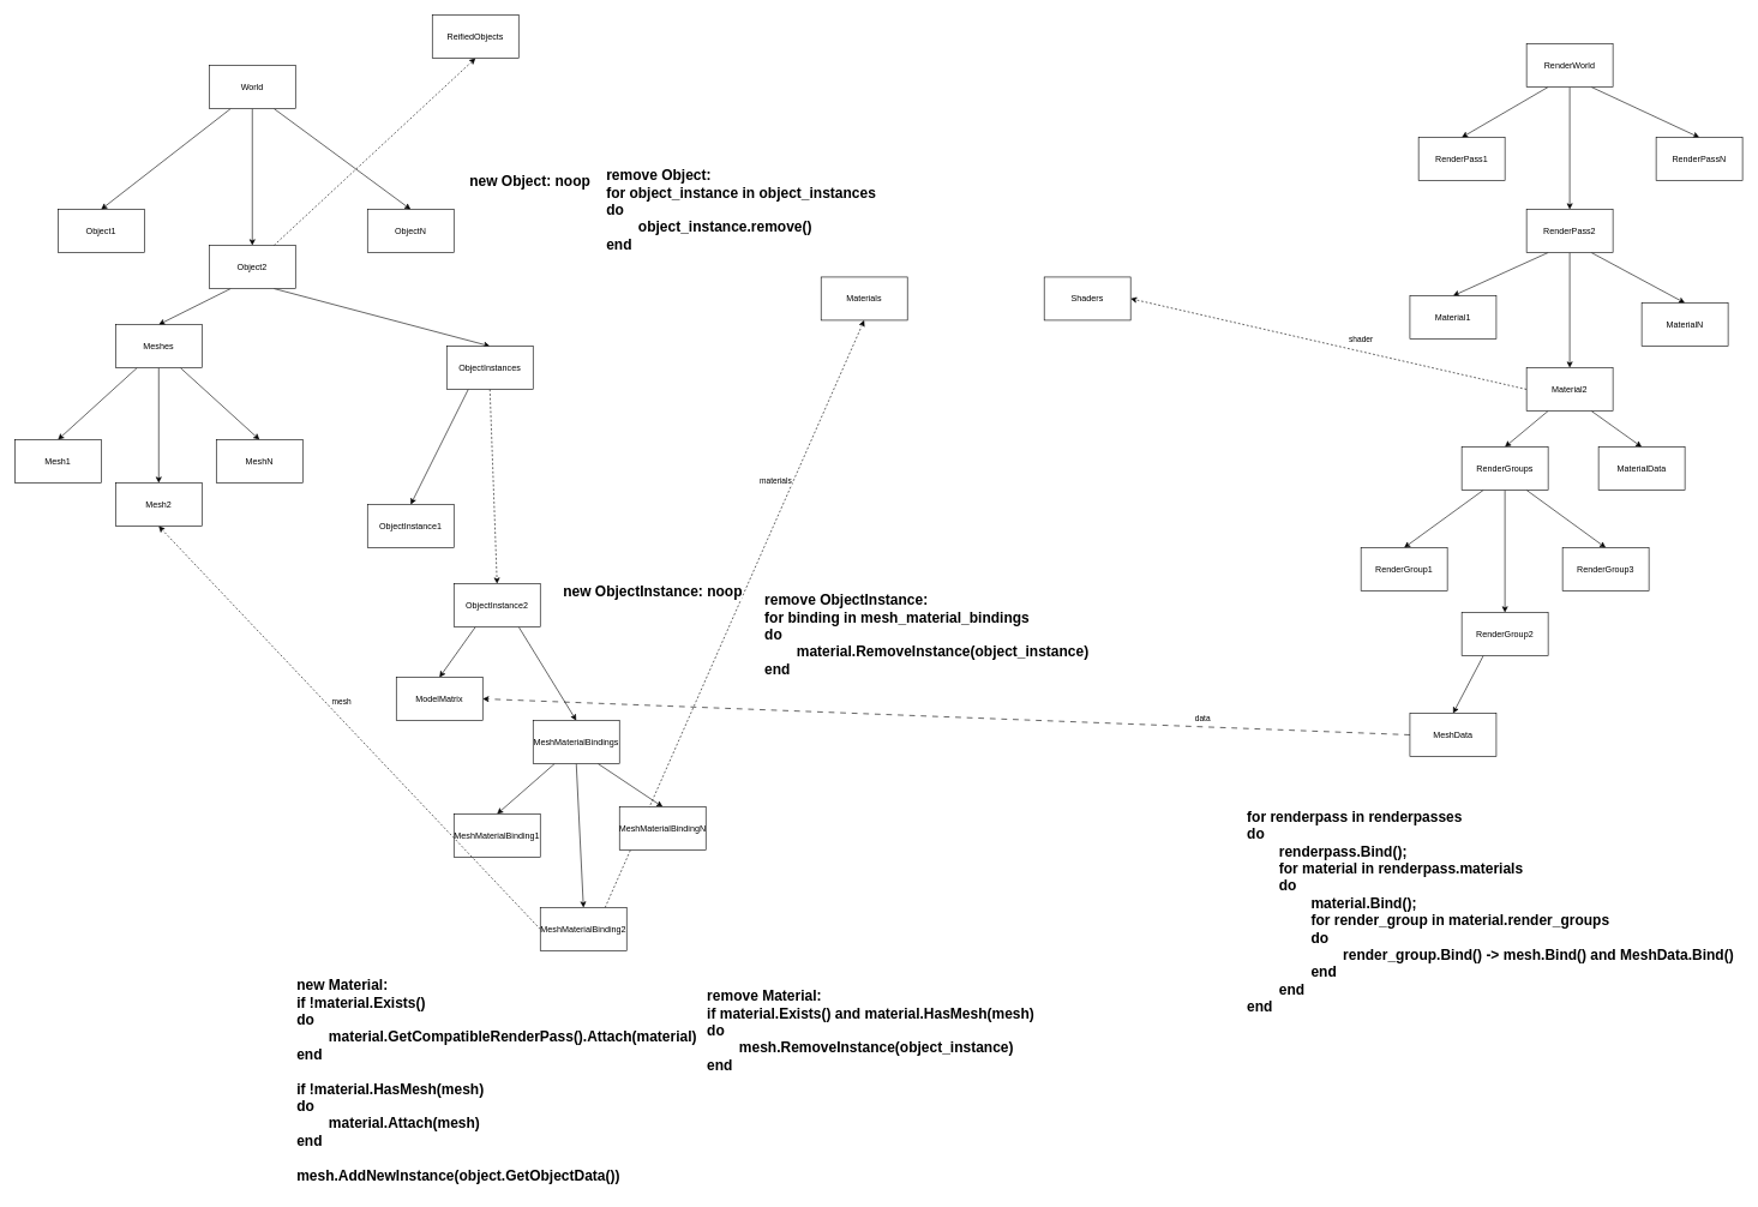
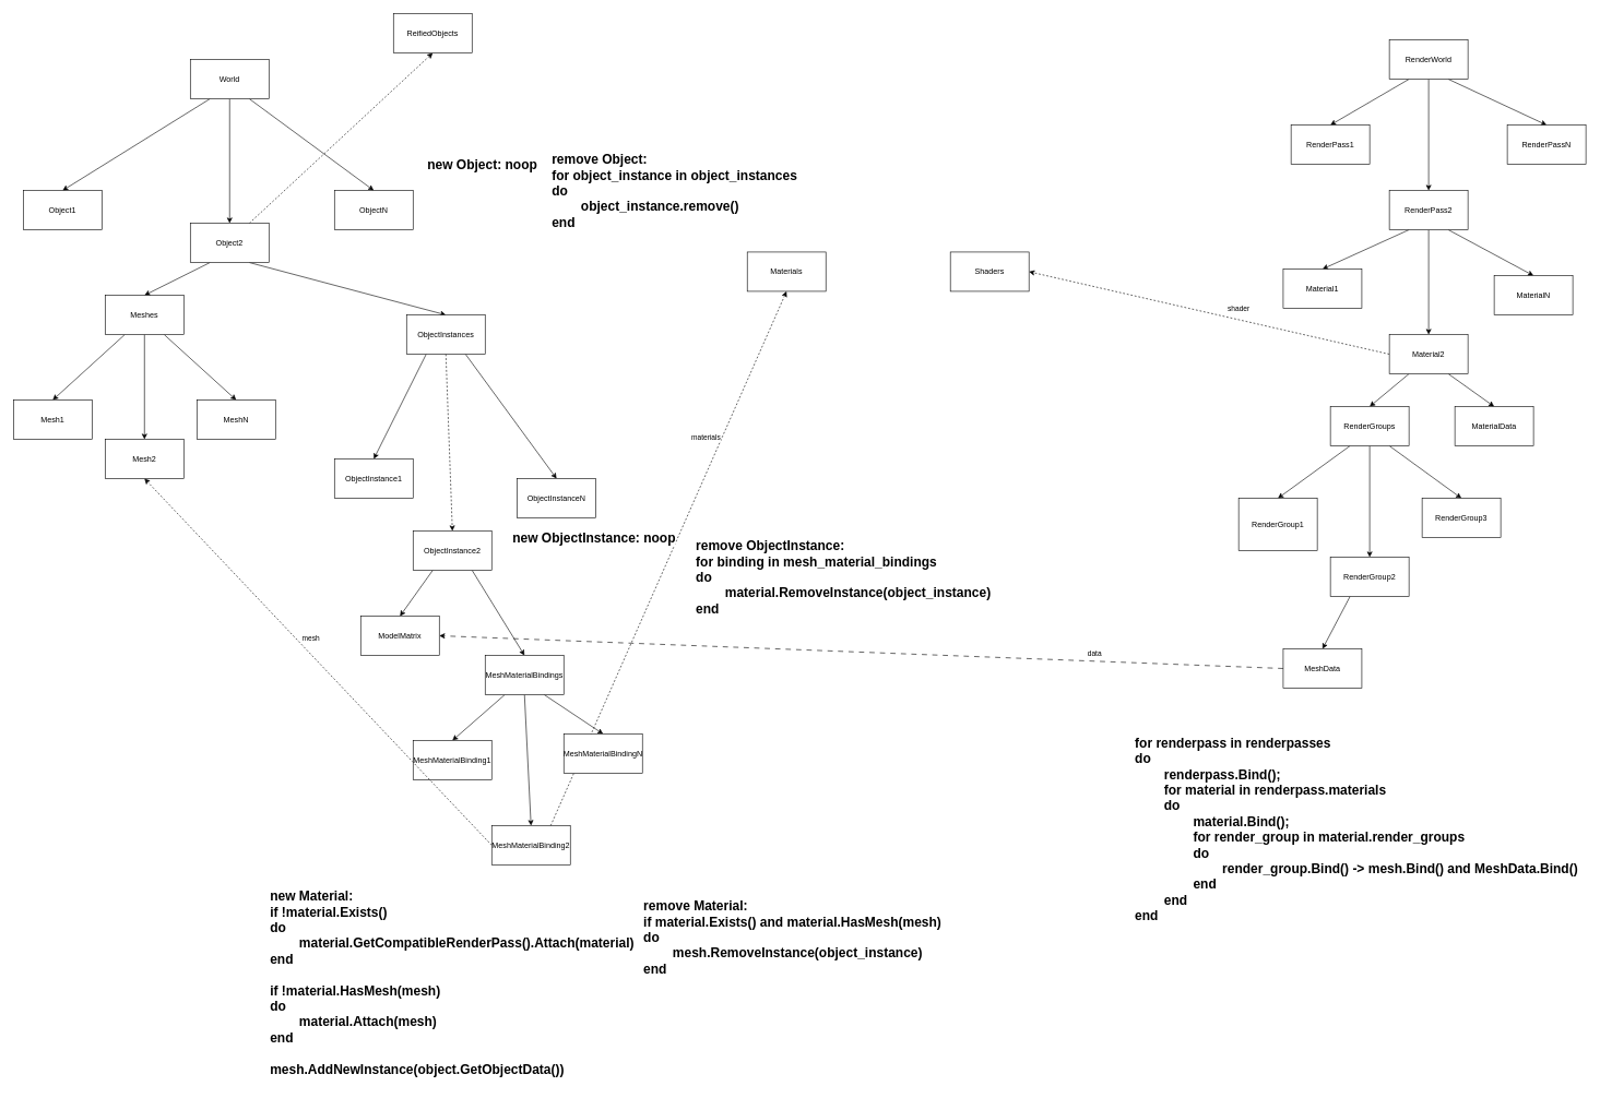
- <mxCell id="6" value="Object1" style="rounded=0;whiteSpace=wrap;html=1;" vertex="1" parent="1"><mxGeometry x="80" y="290" width="120" height="60" as="geometry" /></mxCell>
+ <mxCell id="6" value="Object1" style="rounded=0;whiteSpace=wrap;html=1;" vertex="1" parent="1"><mxGeometry x="35" y="290" width="120" height="60" as="geometry" /></mxCell>
+ <mxCell id="20" style="edgeStyle=none;rounded=0;orthogonalLoop=1;jettySize=auto;html=1;exitX=0.75;exitY=1;exitDx=0;exitDy=0;entryX=0.5;entryY=0;entryDx=0;entryDy=0;strokeColor=default;align=center;verticalAlign=middle;fontFamily=Helvetica;fontSize=11;fontColor=default;labelBackgroundColor=default;endArrow=classic;" edge="1" parent="1" source="21" target="74"><mxGeometry relative="1" as="geometry" /></mxCell>
+ <mxCell id="74" value="ObjectInstanceN" style="rounded=0;whiteSpace=wrap;html=1;" vertex="1" parent="1"><mxGeometry x="789" y="730" width="120" height="60" as="geometry" /></mxCell>
- <mxCell id="62" value="RenderGroup1" style="rounded=0;whiteSpace=wrap;html=1;" vertex="1" parent="1"><mxGeometry x="1890" y="760" width="120" height="60" as="geometry" /></mxCell>
+ <mxCell id="62" value="RenderGroup1" style="rounded=0;whiteSpace=wrap;html=1;" vertex="1" parent="1"><mxGeometry x="1890" y="760" width="120" height="80" as="geometry" /></mxCell>
